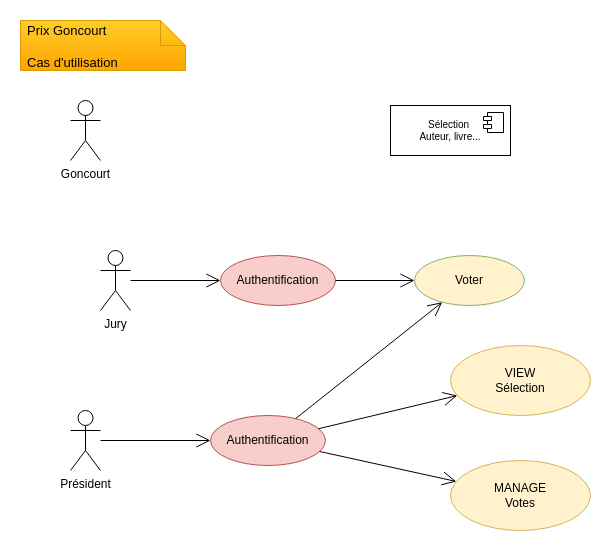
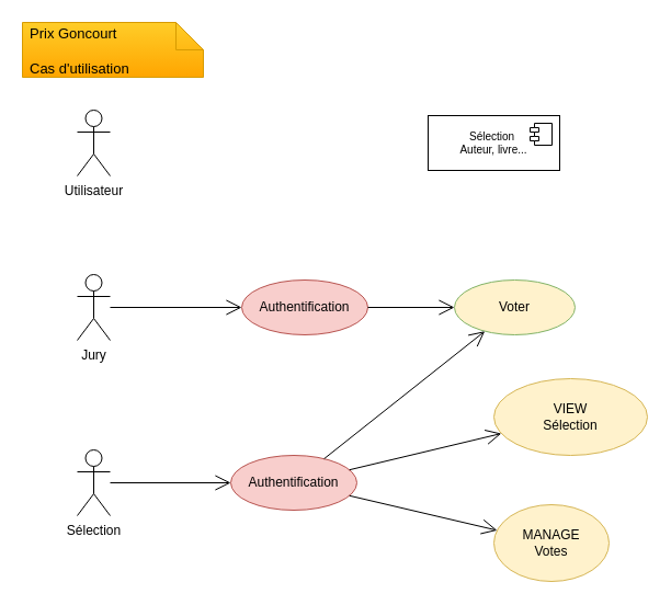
- <mxCell id="2" value="Goncourt" style="shape=umlActor;verticalLabelPosition=bottom;verticalAlign=top;html=1;outlineConnect=0;" parent="1" vertex="1"><mxGeometry x="70" y="100" width="30" height="60" as="geometry" /></mxCell>
+ <mxCell id="2" value="Utilisateur" style="shape=umlActor;verticalLabelPosition=bottom;verticalAlign=top;html=1;outlineConnect=0;" parent="1" vertex="1"><mxGeometry x="70" y="100" width="30" height="60" as="geometry" /></mxCell>
- <mxCell id="3" value="Jury" style="shape=umlActor;verticalLabelPosition=bottom;verticalAlign=top;html=1;outlineConnect=0;" parent="1" vertex="1"><mxGeometry x="100" y="250" width="30" height="60" as="geometry" /></mxCell>
+ <mxCell id="3" value="Jury" style="shape=umlActor;verticalLabelPosition=bottom;verticalAlign=top;html=1;outlineConnect=0;" parent="1" vertex="1"><mxGeometry x="70" y="250" width="30" height="60" as="geometry" /></mxCell>
- <mxCell id="4" value="Président" style="shape=umlActor;verticalLabelPosition=bottom;verticalAlign=top;html=1;outlineConnect=0;" parent="1" vertex="1"><mxGeometry x="70" y="410" width="30" height="60" as="geometry" /></mxCell>
+ <mxCell id="4" value="Sélection" style="shape=umlActor;verticalLabelPosition=bottom;verticalAlign=top;html=1;outlineConnect=0;" parent="1" vertex="1"><mxGeometry x="70" y="410" width="30" height="60" as="geometry" /></mxCell>
- <mxCell id="12" value="MANAGE&lt;br&gt;Votes" style="ellipse;whiteSpace=wrap;html=1;fillColor=#fff2cc;strokeColor=#d6b656;" parent="1" vertex="1"><mxGeometry x="450" y="460" width="140" height="70" as="geometry" /></mxCell>
+ <mxCell id="12" value="MANAGE&lt;br&gt;Votes" style="ellipse;whiteSpace=wrap;html=1;fillColor=#fff2cc;strokeColor=#d6b656;" parent="1" vertex="1"><mxGeometry x="450" y="460" width="105" height="70" as="geometry" /></mxCell>
